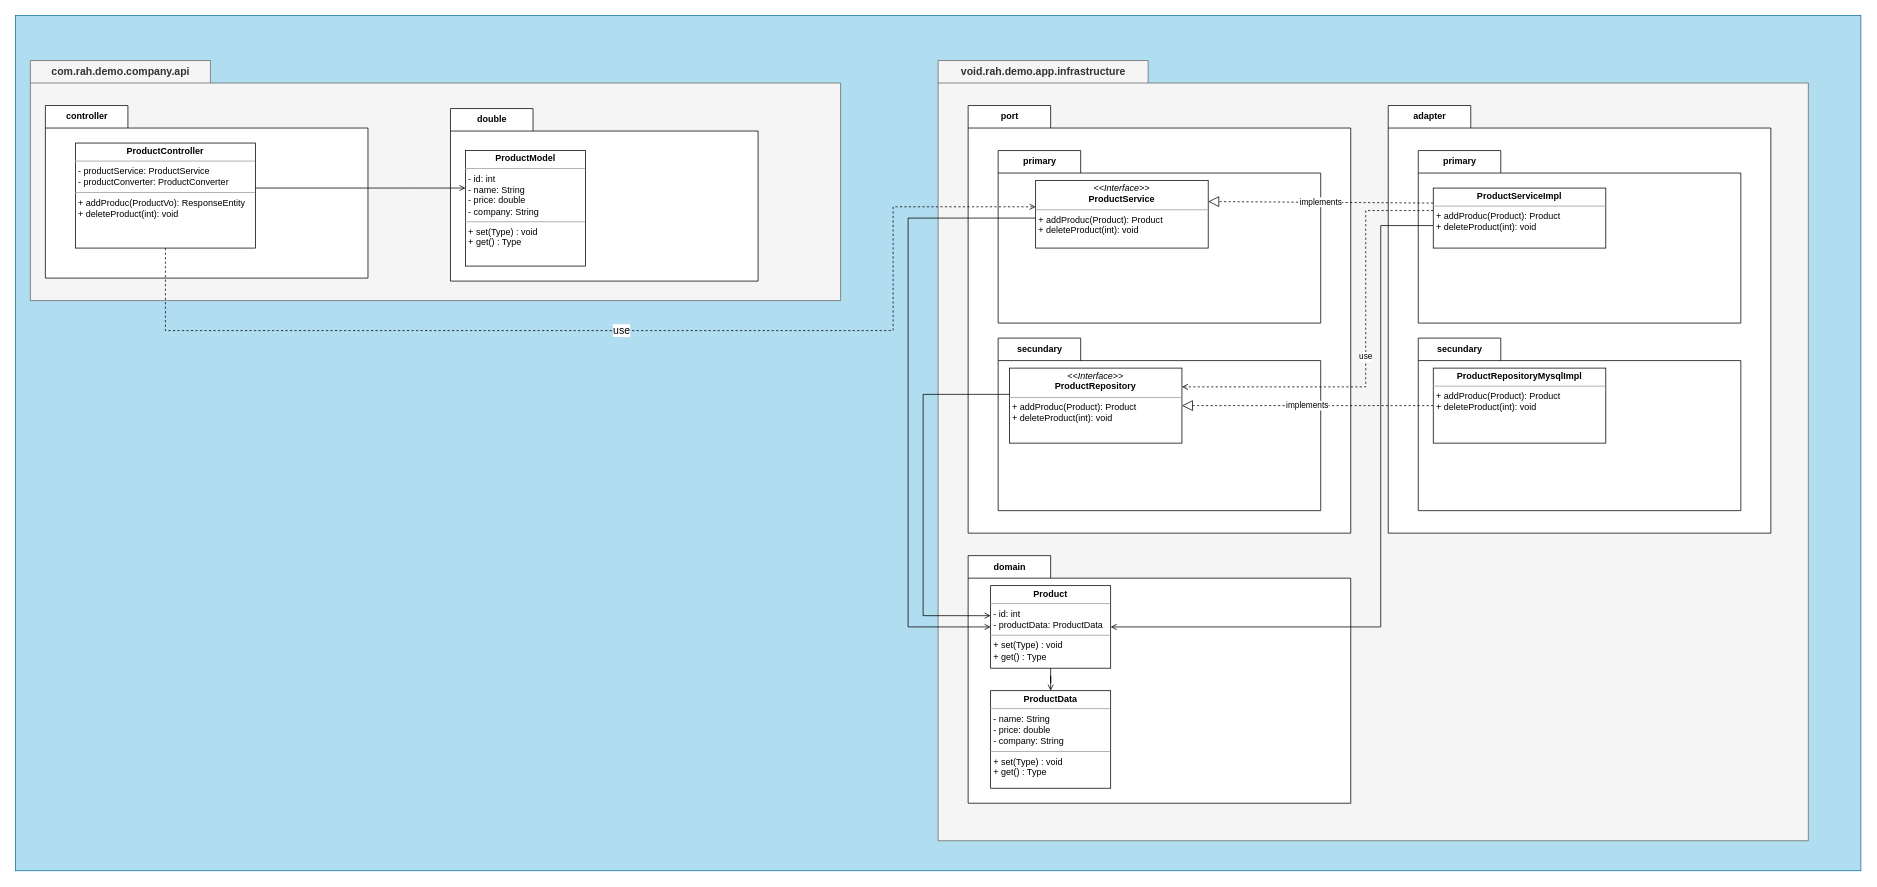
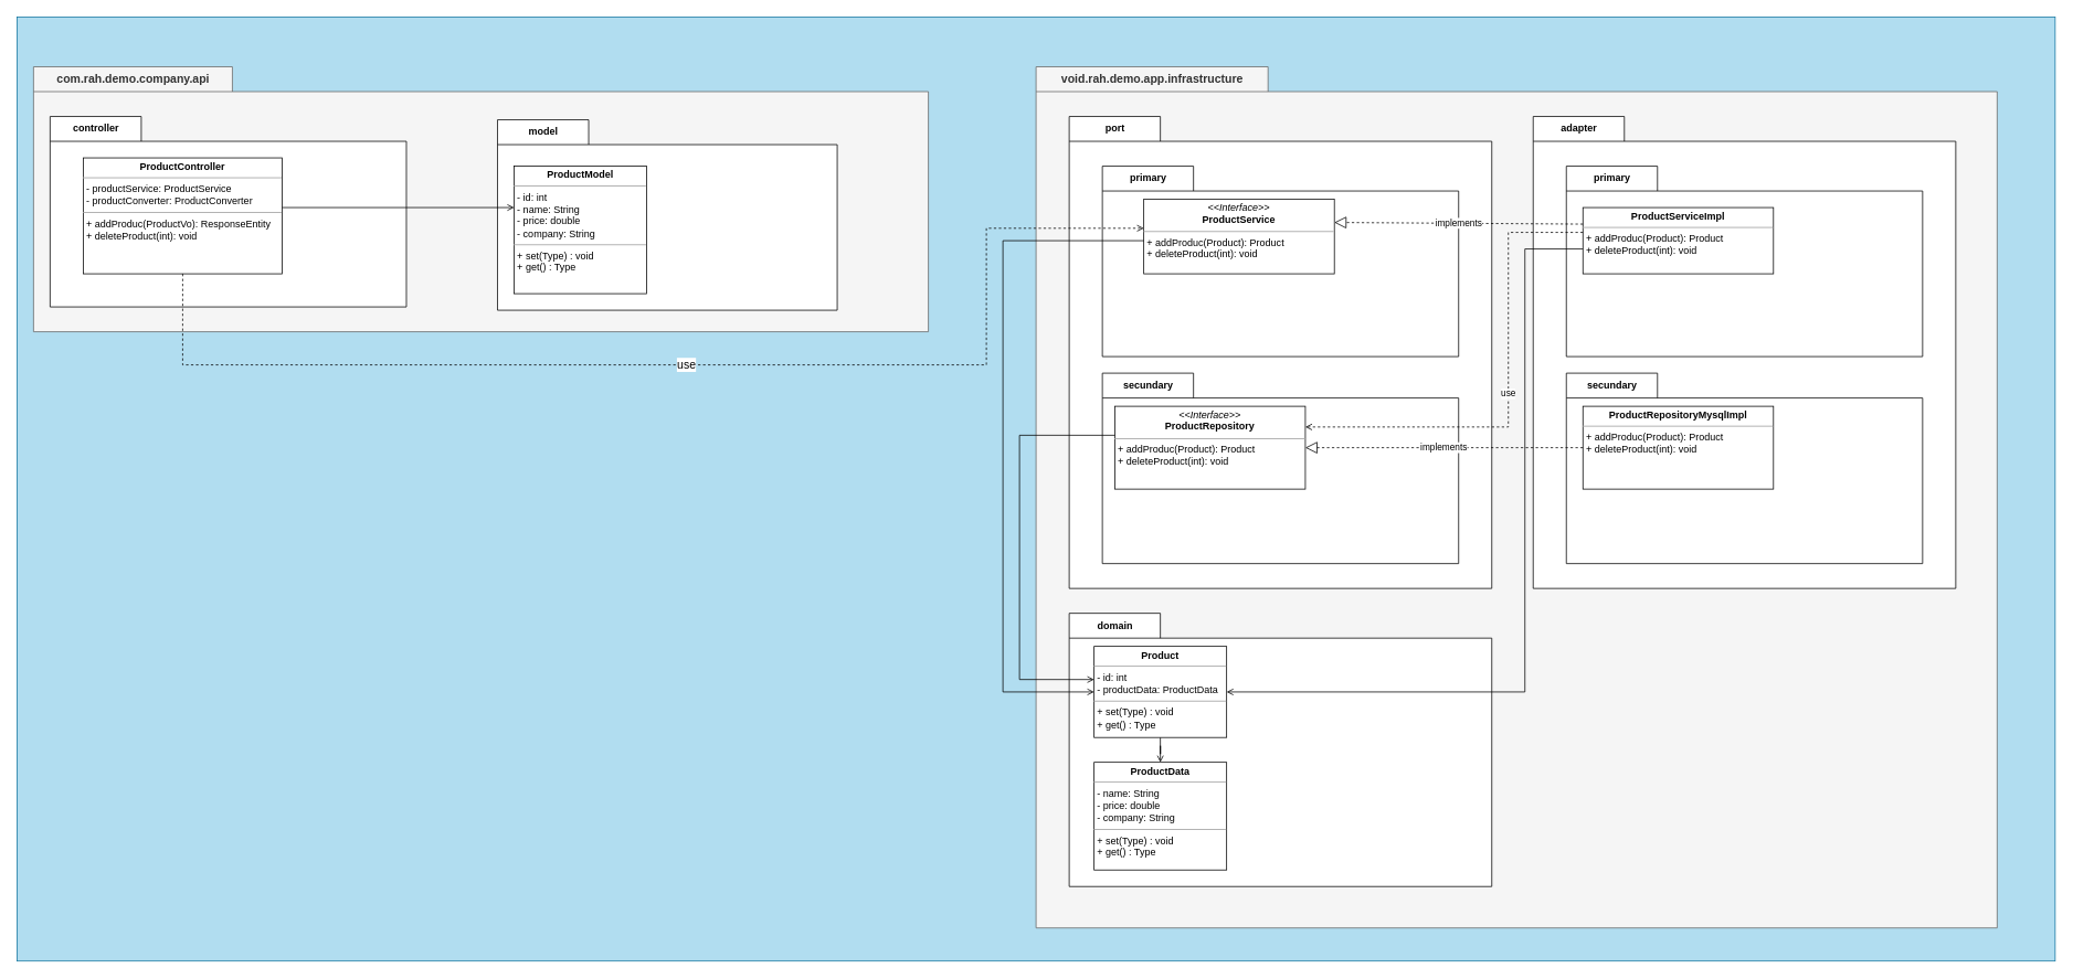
- <mxCell id="32" value="double" style="shape=folder;fontStyle=1;tabWidth=110;tabHeight=30;tabPosition=left;html=1;boundedLbl=1;labelInHeader=1;container=1;collapsible=0;" parent="28" vertex="1"><mxGeometry x="560" y="64" width="410" height="230" as="geometry" /></mxCell>
+ <mxCell id="32" value="model" style="shape=folder;fontStyle=1;tabWidth=110;tabHeight=30;tabPosition=left;html=1;boundedLbl=1;labelInHeader=1;container=1;collapsible=0;" parent="28" vertex="1"><mxGeometry x="560" y="64" width="410" height="230" as="geometry" /></mxCell>
